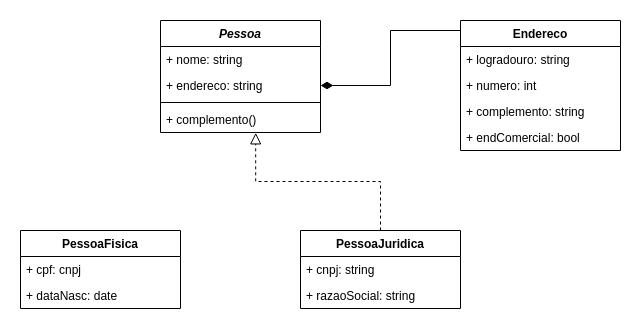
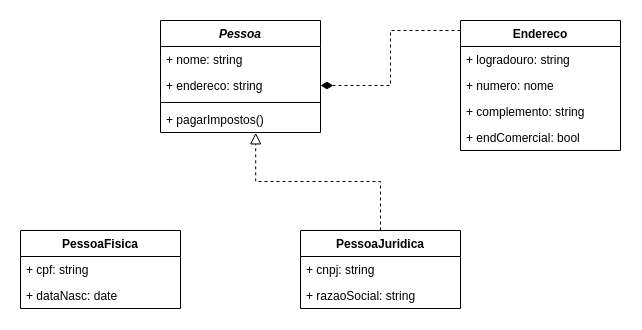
- <mxCell id="14" style="edgeStyle=orthogonalEdgeStyle;rounded=0;orthogonalLoop=1;jettySize=auto;html=1;entryX=1;entryY=0.5;entryDx=0;entryDy=0;endArrow=diamondThin;endFill=1;jumpSize=6;startSize=6;endSize=10;" edge="1" parent="1" source="15" target="7"><mxGeometry relative="1" as="geometry"><Array as="points"><mxPoint x="390" y="30" /><mxPoint x="390" y="85" /></Array></mxGeometry></mxCell>
+ <mxCell id="14" style="edgeStyle=orthogonalEdgeStyle;rounded=0;orthogonalLoop=1;jettySize=auto;html=1;entryX=1;entryY=0.5;entryDx=0;entryDy=0;endArrow=diamondThin;endFill=1;jumpSize=6;startSize=6;endSize=10;dashed=1;" edge="1" parent="1" source="15" target="7"><mxGeometry relative="1" as="geometry"><Array as="points"><mxPoint x="390" y="30" /><mxPoint x="390" y="85" /></Array></mxGeometry></mxCell>
- <mxCell id="17" value="+ numero: int" style="text;strokeColor=none;fillColor=none;align=left;verticalAlign=top;spacingLeft=4;spacingRight=4;overflow=hidden;rotatable=0;points=[[0,0.5],[1,0.5]];portConstraint=eastwest;" vertex="1" parent="15"><mxGeometry y="52" width="160" height="26" as="geometry" /></mxCell>
+ <mxCell id="17" value="+ numero: nome" style="text;strokeColor=none;fillColor=none;align=left;verticalAlign=top;spacingLeft=4;spacingRight=4;overflow=hidden;rotatable=0;points=[[0,0.5],[1,0.5]];portConstraint=eastwest;" vertex="1" parent="15"><mxGeometry y="52" width="160" height="26" as="geometry" /></mxCell>
- <mxCell id="9" value="+ complemento()" style="text;strokeColor=none;fillColor=none;align=left;verticalAlign=top;spacingLeft=4;spacingRight=4;overflow=hidden;rotatable=0;points=[[0,0.5],[1,0.5]];portConstraint=eastwest;" vertex="1" parent="5"><mxGeometry y="86" width="160" height="26" as="geometry" /></mxCell>
+ <mxCell id="9" value="+ pagarImpostos()" style="text;strokeColor=none;fillColor=none;align=left;verticalAlign=top;spacingLeft=4;spacingRight=4;overflow=hidden;rotatable=0;points=[[0,0.5],[1,0.5]];portConstraint=eastwest;" vertex="1" parent="5"><mxGeometry y="86" width="160" height="26" as="geometry" /></mxCell>
- <mxCell id="3" value="+ cpf: cnpj" style="text;strokeColor=none;fillColor=none;align=left;verticalAlign=top;spacingLeft=4;spacingRight=4;overflow=hidden;rotatable=0;points=[[0,0.5],[1,0.5]];portConstraint=eastwest;" vertex="1" parent="2"><mxGeometry y="26" width="160" height="26" as="geometry" /></mxCell>
+ <mxCell id="3" value="+ cpf: string" style="text;strokeColor=none;fillColor=none;align=left;verticalAlign=top;spacingLeft=4;spacingRight=4;overflow=hidden;rotatable=0;points=[[0,0.5],[1,0.5]];portConstraint=eastwest;" vertex="1" parent="2"><mxGeometry y="26" width="160" height="26" as="geometry" /></mxCell>
